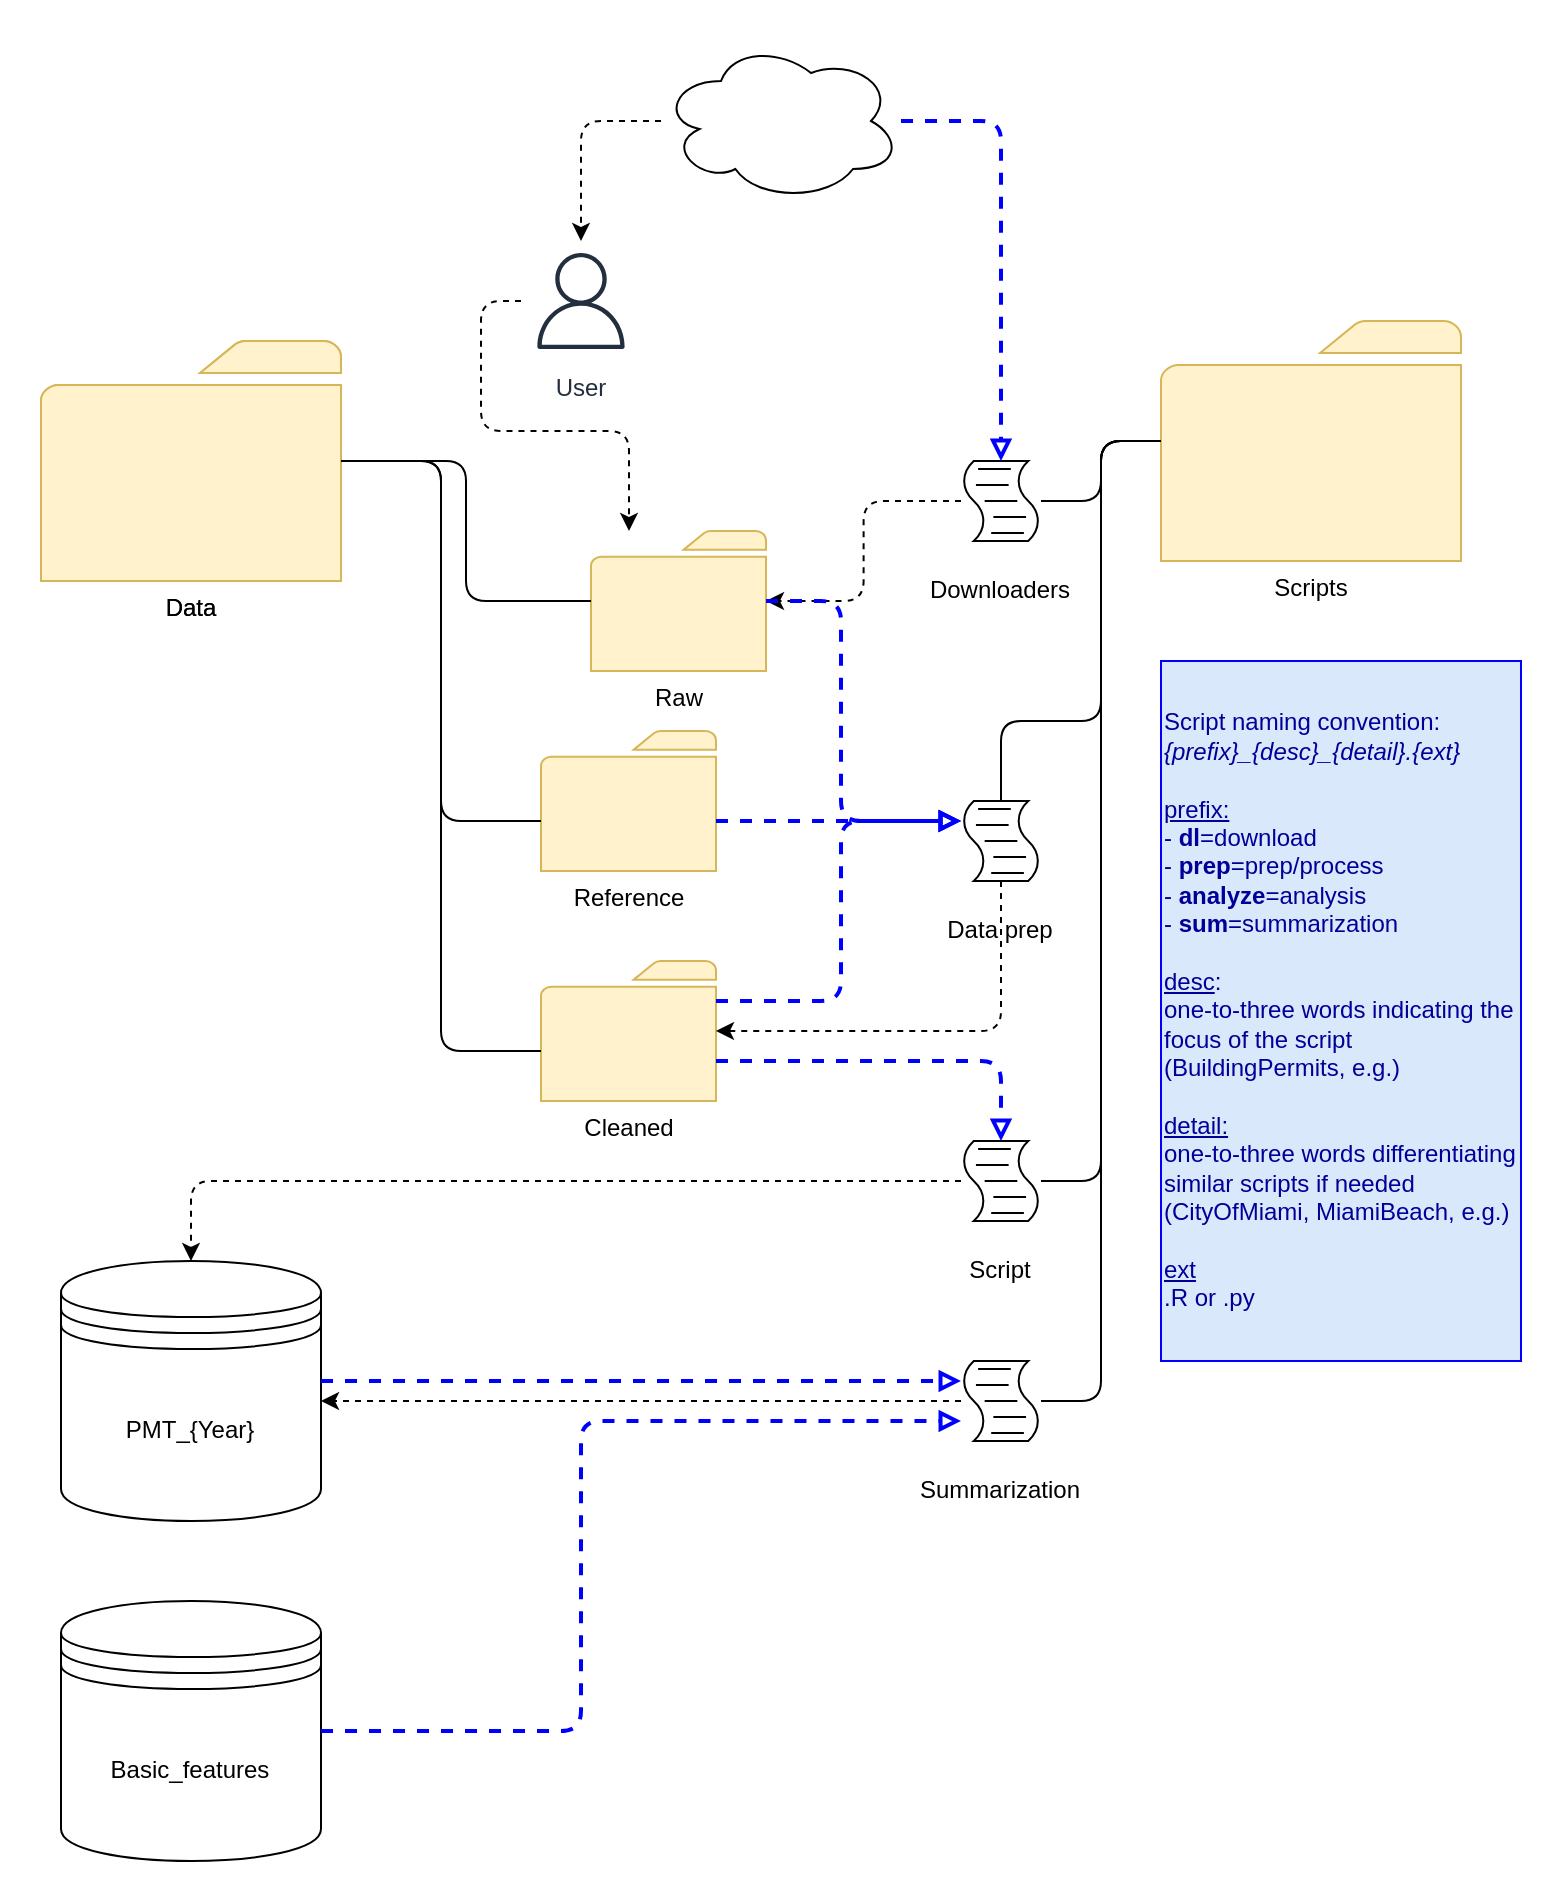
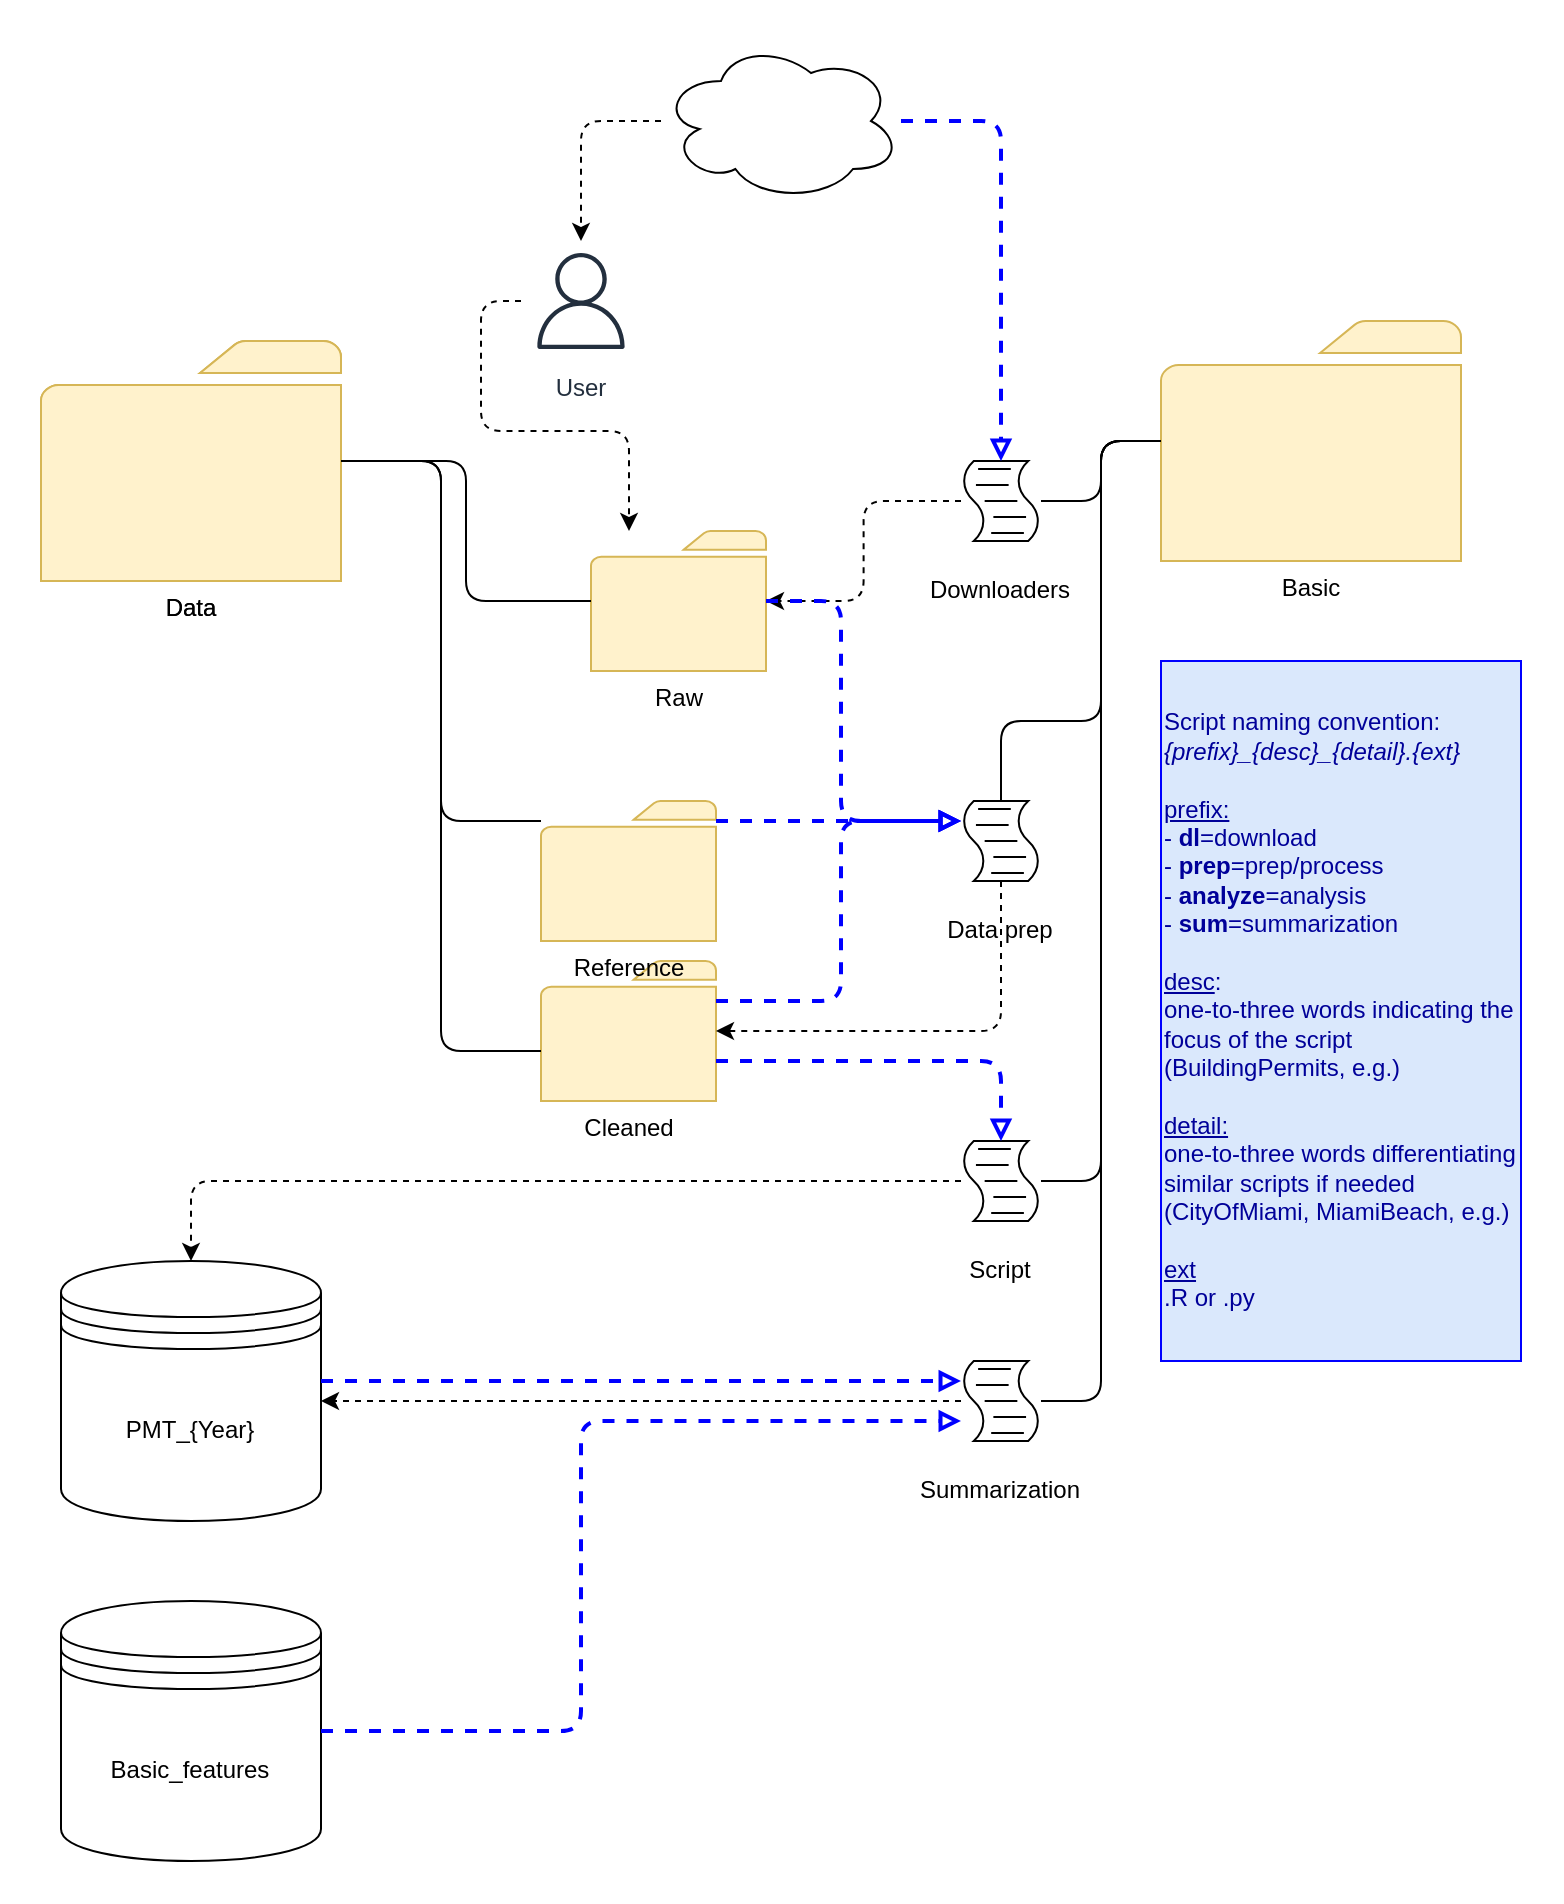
- <mxCell id="9" value="Scripts" style="pointerEvents=1;shadow=0;dashed=0;html=1;labelPosition=center;verticalLabelPosition=bottom;verticalAlign=top;outlineConnect=0;align=center;shape=mxgraph.office.concepts.folder;fillColor=#fff2cc;strokeColor=#d6b656;" parent="1" vertex="1"><mxGeometry x="580" y="160" width="150" height="120" as="geometry" /></mxCell>
+ <mxCell id="9" value="Basic" style="pointerEvents=1;shadow=0;dashed=0;html=1;labelPosition=center;verticalLabelPosition=bottom;verticalAlign=top;outlineConnect=0;align=center;shape=mxgraph.office.concepts.folder;fillColor=#fff2cc;strokeColor=#d6b656;" parent="1" vertex="1"><mxGeometry x="580" y="160" width="150" height="120" as="geometry" /></mxCell>
- <mxCell id="14" value="Reference" style="pointerEvents=1;shadow=0;dashed=0;html=1;labelPosition=center;verticalLabelPosition=bottom;verticalAlign=top;outlineConnect=0;align=center;shape=mxgraph.office.concepts.folder;fillColor=#fff2cc;strokeColor=#d6b656;" parent="1" vertex="1"><mxGeometry x="270" y="365" width="87.5" height="70" as="geometry" /></mxCell>
+ <mxCell id="14" value="Reference" style="pointerEvents=1;shadow=0;dashed=0;html=1;labelPosition=center;verticalLabelPosition=bottom;verticalAlign=top;outlineConnect=0;align=center;shape=mxgraph.office.concepts.folder;fillColor=#fff2cc;strokeColor=#d6b656;" parent="1" vertex="1"><mxGeometry x="270" y="400" width="87.5" height="70" as="geometry" /></mxCell>
